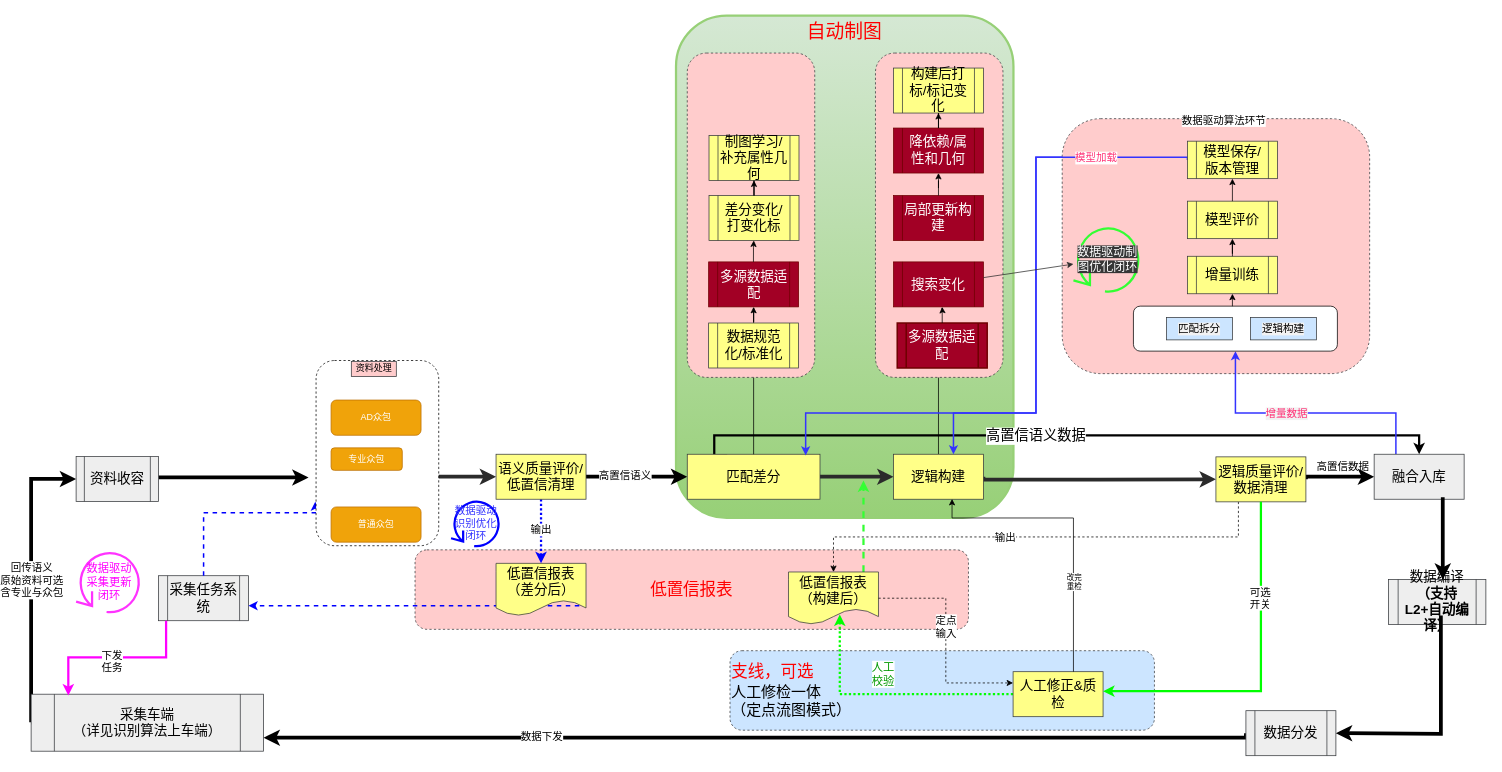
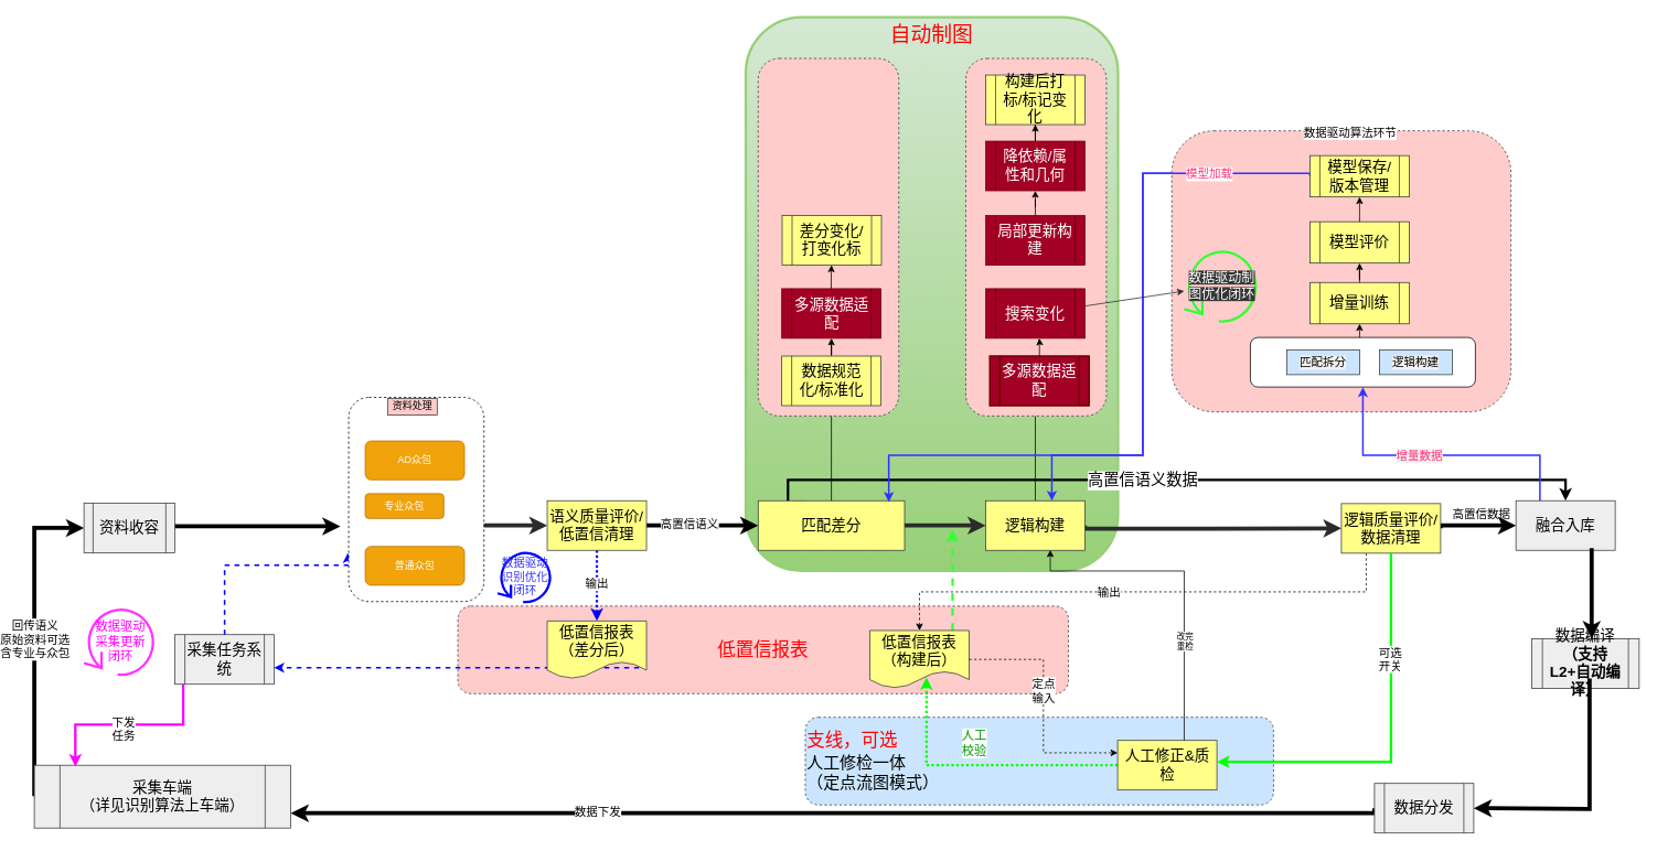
- <mxCell id="87" value="制图学习/补充属性几何" style="shape=process;whiteSpace=wrap;html=1;backgroundOutline=1;rounded=0;fontSize=18;strokeColor=#36393d;fillColor=#ffff88;" parent="1" vertex="1"><mxGeometry x="924" y="180" width="120" height="60" as="geometry" /></mxCell>
- <mxCell id="90" value="" style="edgeStyle=orthogonalEdgeStyle;rounded=0;orthogonalLoop=1;jettySize=auto;html=1;" parent="1" source="86" target="87" edge="1"><mxGeometry relative="1" as="geometry" /></mxCell>
- <mxCell id="73" value="普通众包" style="rounded=1;whiteSpace=wrap;html=1;fillColor=#f0a30a;strokeColor=#BD7000;fontColor=#ffffff;" parent="69" vertex="1"><mxGeometry x="20.0" y="195.277" width="120.0" height="46.984" as="geometry" /></mxCell>
+ <mxCell id="73" value="普通众包" style="rounded=1;whiteSpace=wrap;html=1;fillColor=#f0a30a;strokeColor=#BD7000;fontColor=#ffffff;" parent="69" vertex="1"><mxGeometry x="20.0" y="180.277" width="120.0" height="46.984" as="geometry" /></mxCell>
